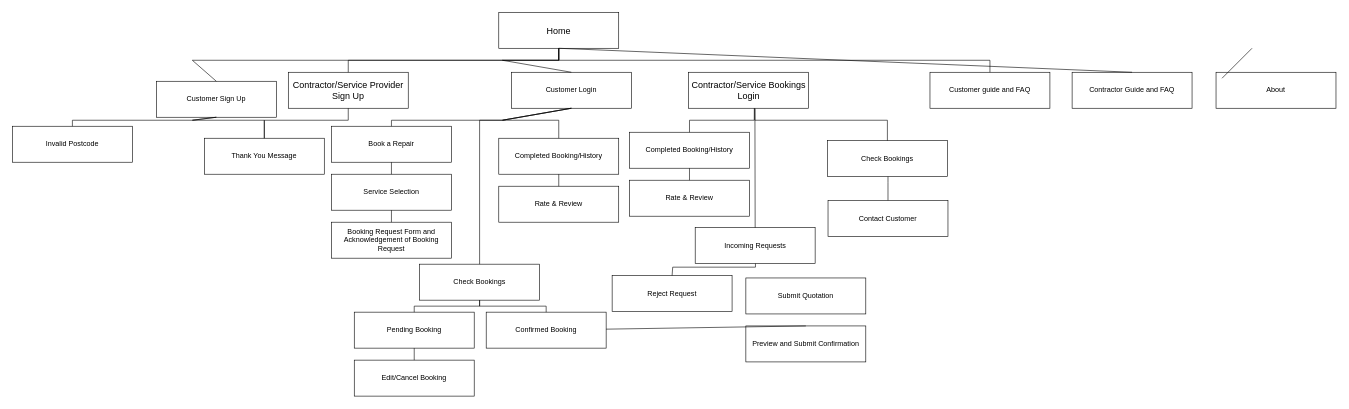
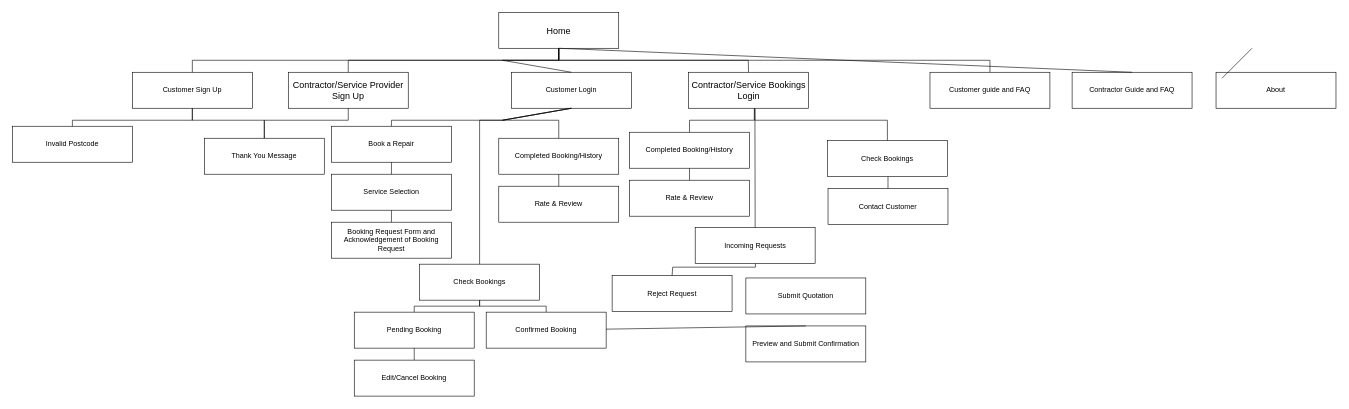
+ <mxCell id="49" value="" style="endArrow=none;html=1;rounded=0;entryX=0.5;entryY=0;entryDx=0;entryDy=0;exitX=0.5;exitY=1;exitDx=0;exitDy=0;" edge="1" parent="1" source="2" target="25"><mxGeometry width="50" height="50" relative="1" as="geometry"><mxPoint x="1017" y="140" as="sourcePoint" /><mxPoint x="1067" y="90" as="targetPoint" /><Array as="points"><mxPoint x="931" y="100" /><mxPoint x="1247" y="100" /></Array></mxGeometry></mxCell>
- <mxCell id="5" value="Customer Sign Up" style="rounded=0;whiteSpace=wrap;html=1;" parent="1" vertex="1"><mxGeometry x="260" y="135" width="200" height="60" as="geometry" /></mxCell>
+ <mxCell id="5" value="Customer Sign Up" style="rounded=0;whiteSpace=wrap;html=1;" parent="1" vertex="1"><mxGeometry x="220" y="120" width="200" height="60" as="geometry" /></mxCell>
- <mxCell id="33" value="Contact Customer" style="rounded=0;whiteSpace=wrap;html=1;" parent="1" vertex="1"><mxGeometry x="1380" y="334" width="200" height="60" as="geometry" /></mxCell>
+ <mxCell id="33" value="Contact Customer" style="rounded=0;whiteSpace=wrap;html=1;" parent="1" vertex="1"><mxGeometry x="1380" y="314" width="200" height="60" as="geometry" /></mxCell>
